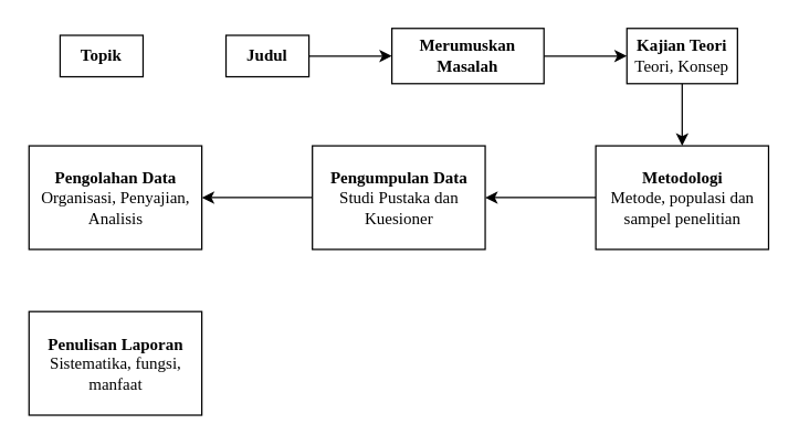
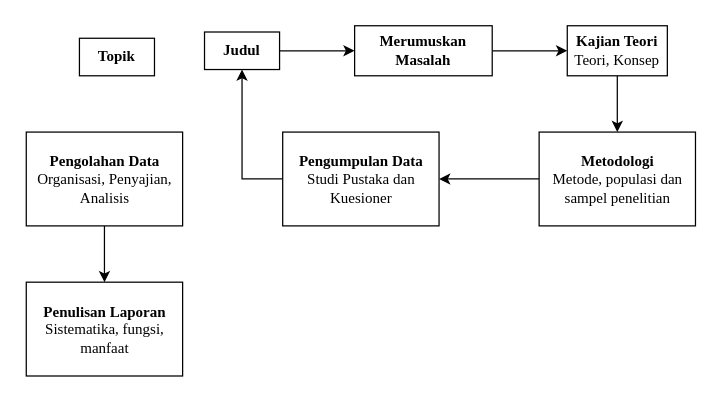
- <mxCell id="2" value="&lt;font face=&quot;Times New Roman&quot;&gt;&lt;b&gt;Topik&lt;/b&gt;&lt;/font&gt;" style="rounded=0;whiteSpace=wrap;html=1;" vertex="1" parent="1"><mxGeometry x="43" y="25" width="60" height="30" as="geometry" /></mxCell>
+ <mxCell id="2" value="&lt;font face=&quot;Times New Roman&quot;&gt;&lt;b&gt;Topik&lt;/b&gt;&lt;/font&gt;" style="rounded=0;whiteSpace=wrap;html=1;" vertex="1" parent="1"><mxGeometry x="63" y="30" width="60" height="30" as="geometry" /></mxCell>
- <mxCell id="11" value="" style="edgeStyle=orthogonalEdgeStyle;rounded=0;orthogonalLoop=1;jettySize=auto;html=1;" edge="1" parent="1" source="12" target="14"><mxGeometry relative="1" as="geometry" /></mxCell>
+ <mxCell id="11" value="" style="edgeStyle=orthogonalEdgeStyle;rounded=0;orthogonalLoop=1;jettySize=auto;html=1;" edge="1" parent="1" source="12" target="4"><mxGeometry relative="1" as="geometry" /></mxCell>
+ <mxCell id="13" value="" style="edgeStyle=orthogonalEdgeStyle;rounded=0;orthogonalLoop=1;jettySize=auto;html=1;" edge="1" parent="1" source="14" target="15"><mxGeometry relative="1" as="geometry" /></mxCell>
